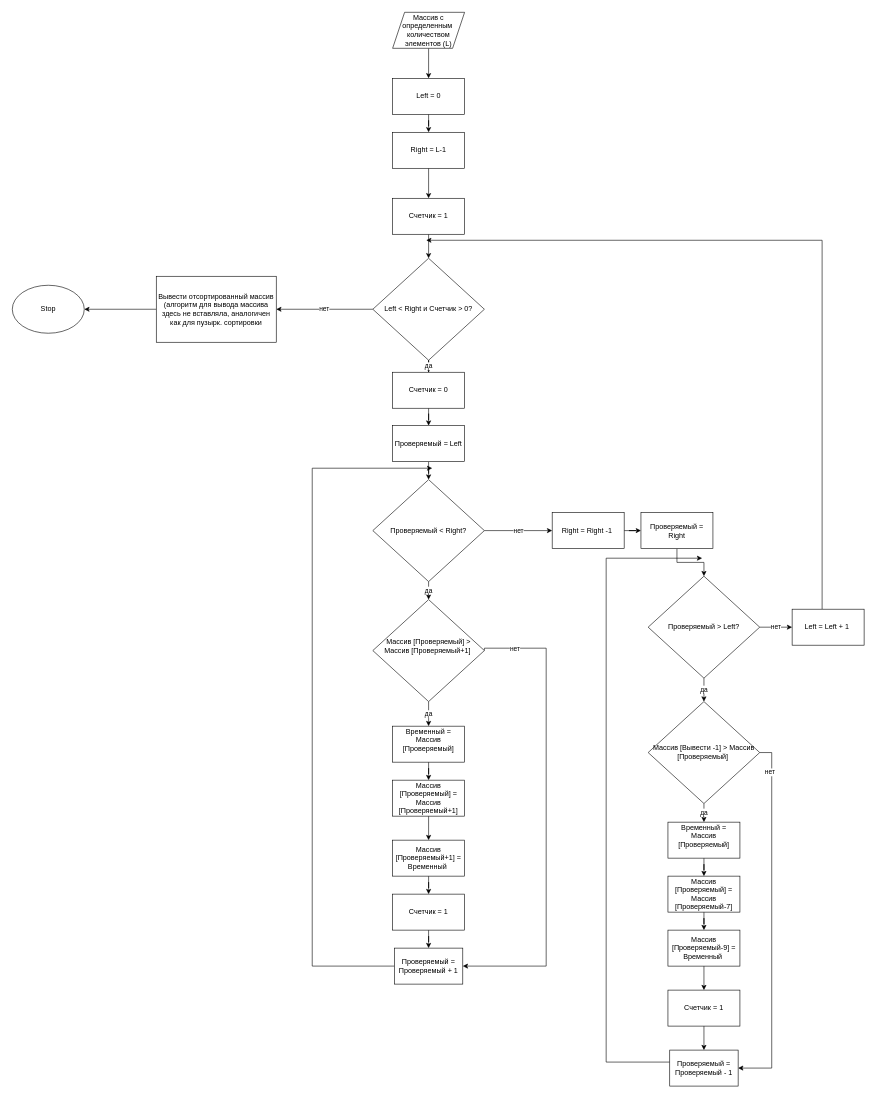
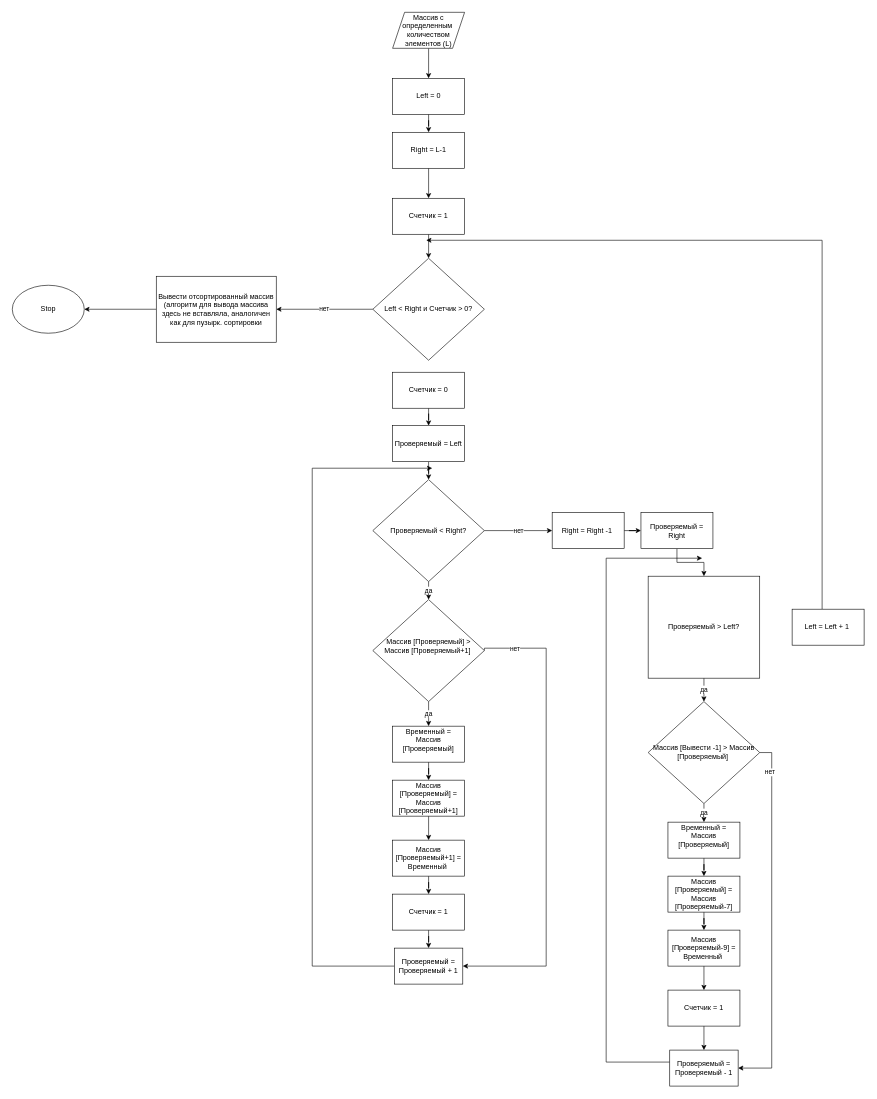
- <mxCell id="8" value="да" style="edgeStyle=orthogonalEdgeStyle;rounded=0;orthogonalLoop=1;jettySize=auto;html=1;" edge="1" parent="1" source="10" target="24"><mxGeometry relative="1" as="geometry" /></mxCell>
- <mxCell id="39" value="Проверяемый &amp;gt; Left?" style="rhombus;whiteSpace=wrap;html=1;" vertex="1" parent="1"><mxGeometry x="1080" y="960" width="186" height="170" as="geometry" /></mxCell>
+ <mxCell id="39" value="Проверяемый &amp;gt; Left?" style="whiteSpace=wrap;html=1;rounded=0;" vertex="1" parent="1"><mxGeometry x="1080" y="960" width="186" height="170" as="geometry" /></mxCell>
- <mxCell id="38" value="нет" style="edgeStyle=orthogonalEdgeStyle;rounded=0;orthogonalLoop=1;jettySize=auto;html=1;" edge="1" parent="1" source="39" target="57"><mxGeometry relative="1" as="geometry" /></mxCell>
